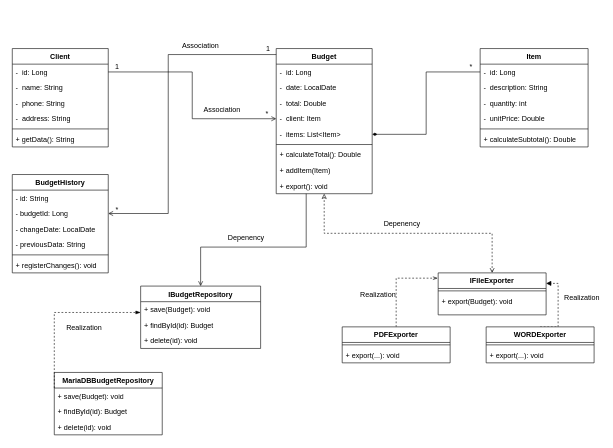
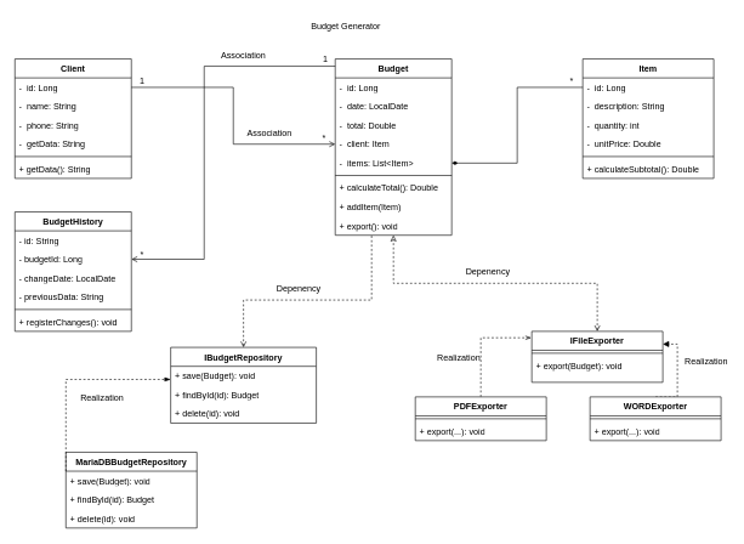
+ <mxCell id="56" value="Budget Generator" style="text;html=1;align=center;verticalAlign=middle;whiteSpace=wrap;rounded=0;" parent="1" vertex="1"><mxGeometry x="390" y="20" width="170" height="30" as="geometry" /></mxCell>
- <mxCell id="6" value="-&amp;nbsp; address: String" style="text;strokeColor=none;fillColor=none;align=left;verticalAlign=top;spacingLeft=4;spacingRight=4;overflow=hidden;rotatable=0;points=[[0,0.5],[1,0.5]];portConstraint=eastwest;whiteSpace=wrap;html=1;" parent="2" vertex="1"><mxGeometry y="104" width="160" height="26" as="geometry" /></mxCell>
+ <mxCell id="6" value="-&amp;nbsp; getData: String" style="text;strokeColor=none;fillColor=none;align=left;verticalAlign=top;spacingLeft=4;spacingRight=4;overflow=hidden;rotatable=0;points=[[0,0.5],[1,0.5]];portConstraint=eastwest;whiteSpace=wrap;html=1;" parent="2" vertex="1"><mxGeometry y="104" width="160" height="26" as="geometry" /></mxCell>
- <mxCell id="45" style="edgeStyle=orthogonalEdgeStyle;rounded=0;orthogonalLoop=1;jettySize=auto;html=1;exitX=0.5;exitY=0;exitDx=0;exitDy=0;startArrow=open;startFill=0;endArrow=none;endFill=0;dashed=0;" parent="1" source="46" target="9" edge="1"><mxGeometry relative="1" as="geometry"><Array as="points"><mxPoint x="334" y="411" /><mxPoint x="510" y="411" /></Array></mxGeometry></mxCell>
+ <mxCell id="45" style="edgeStyle=orthogonalEdgeStyle;rounded=0;orthogonalLoop=1;jettySize=auto;html=1;exitX=0.5;exitY=0;exitDx=0;exitDy=0;startArrow=open;startFill=0;endArrow=none;endFill=0;dashed=1;" parent="1" source="46" target="9" edge="1"><mxGeometry relative="1" as="geometry"><Array as="points"><mxPoint x="334" y="411" /><mxPoint x="510" y="411" /></Array></mxGeometry></mxCell>
